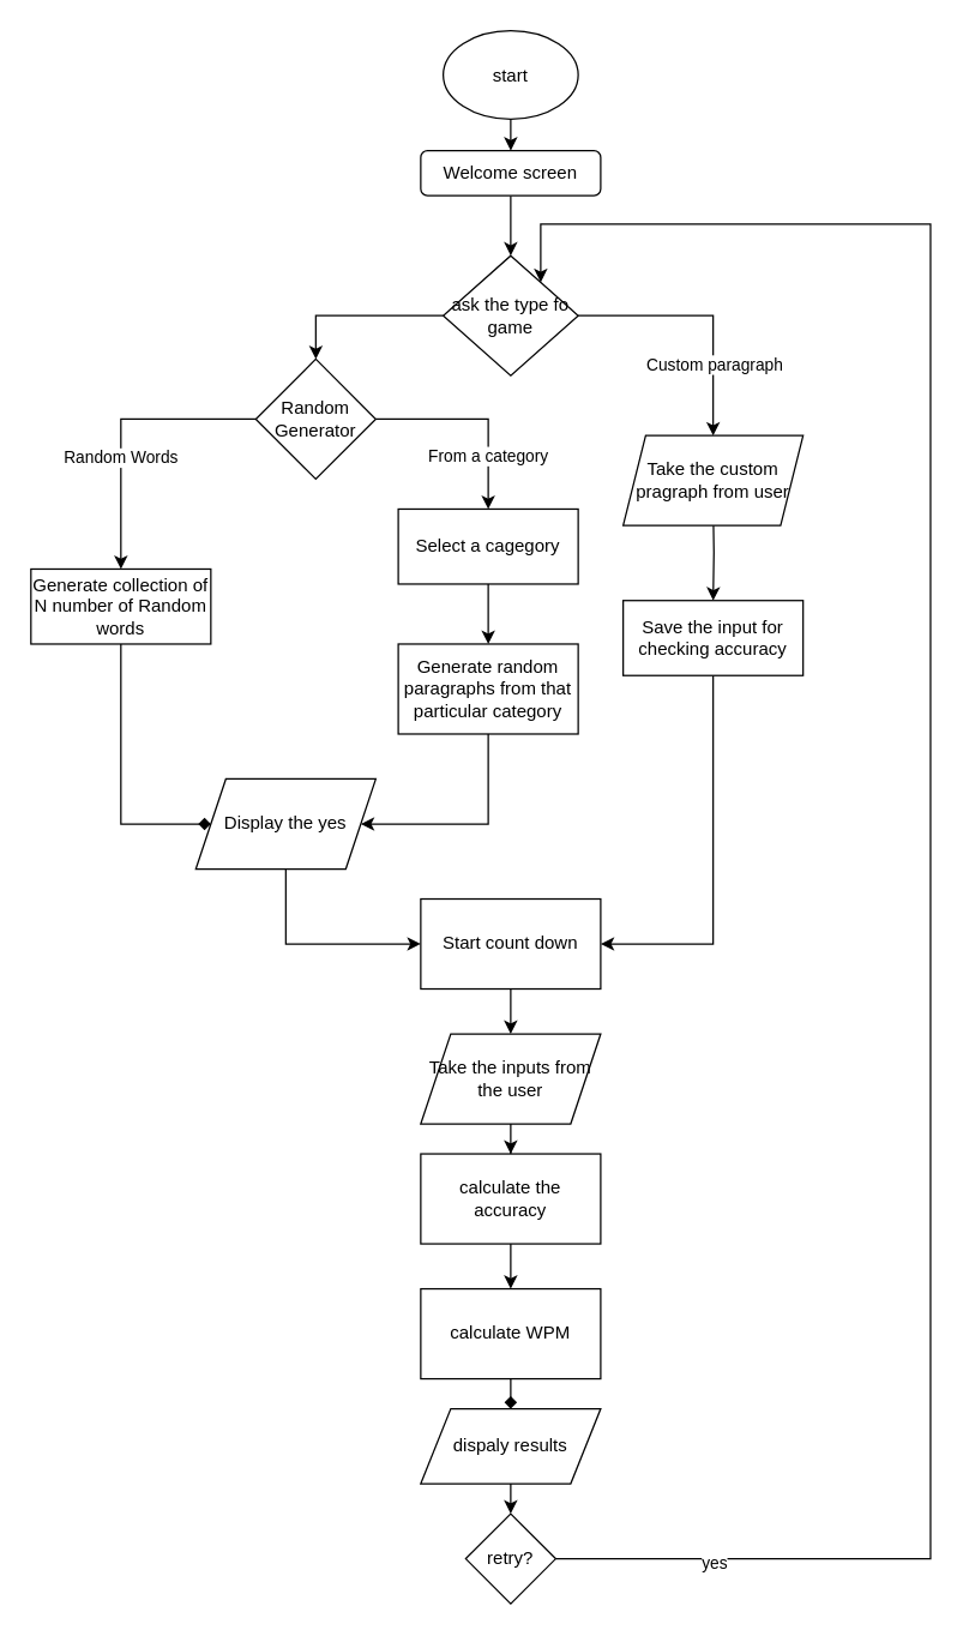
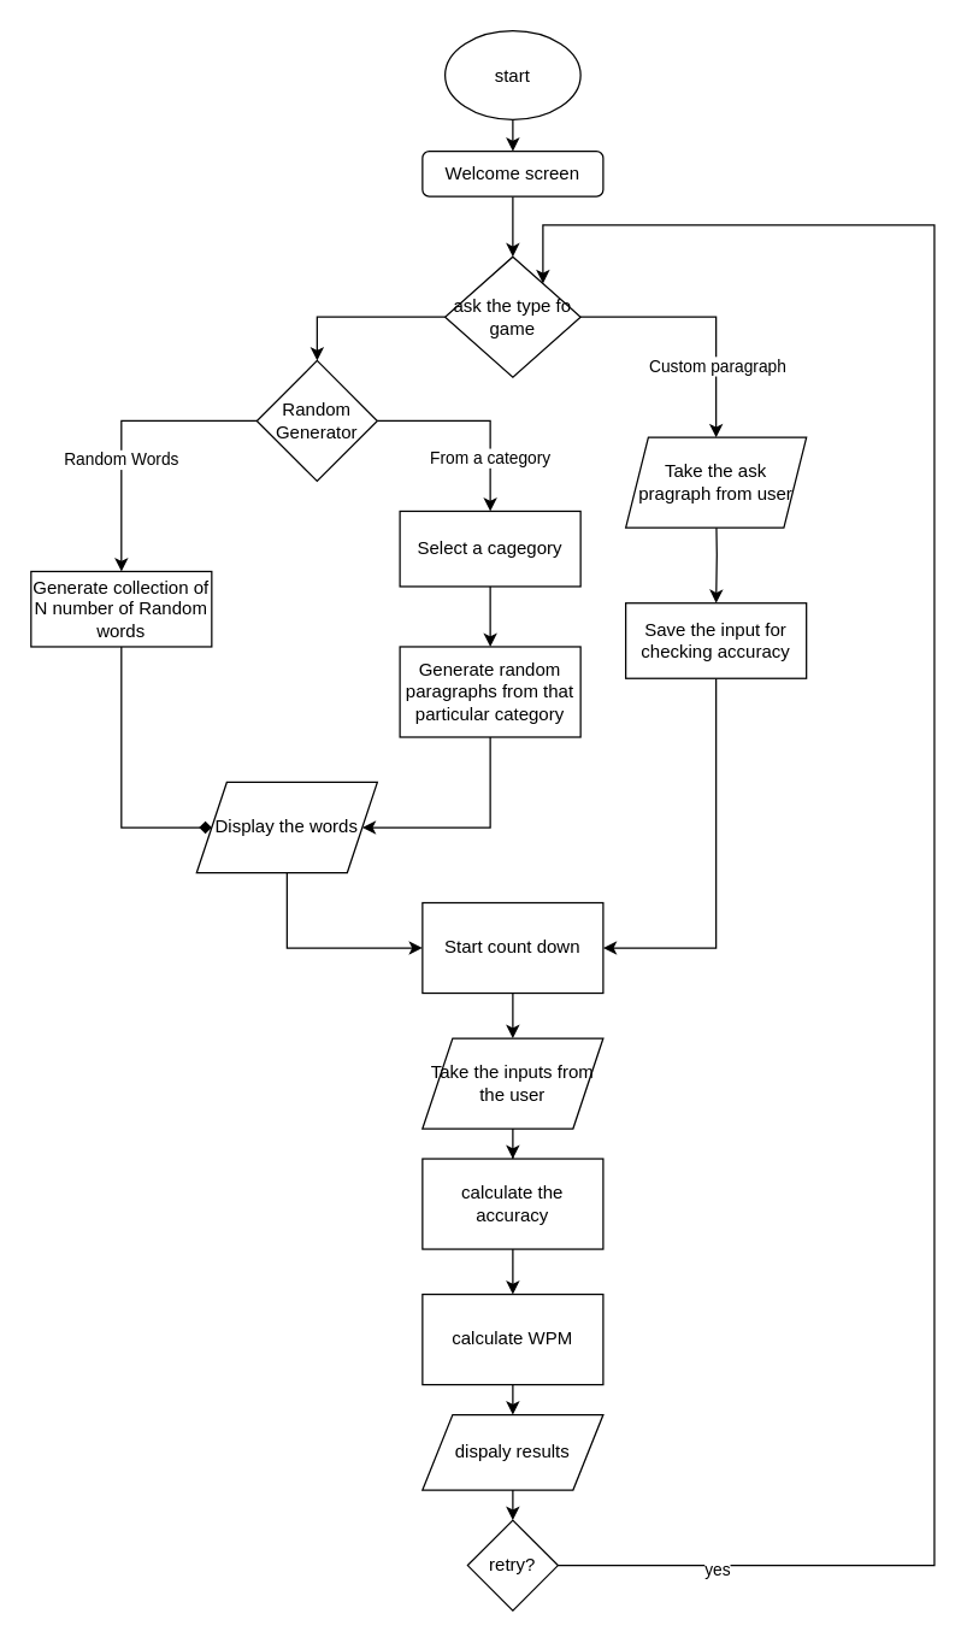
- <mxCell id="31" value="Take the custom pragraph from user" style="shape=parallelogram;perimeter=parallelogramPerimeter;whiteSpace=wrap;html=1;fixedSize=1;size=15;" parent="1" vertex="1"><mxGeometry x="415" y="290" width="120" height="60" as="geometry" /></mxCell>
+ <mxCell id="31" value="Take the ask pragraph from user" style="shape=parallelogram;perimeter=parallelogramPerimeter;whiteSpace=wrap;html=1;fixedSize=1;size=15;" parent="1" vertex="1"><mxGeometry x="415" y="290" width="120" height="60" as="geometry" /></mxCell>
- <mxCell id="30" value="Display the yes" style="shape=parallelogram;perimeter=parallelogramPerimeter;whiteSpace=wrap;html=1;fixedSize=1;" parent="1" vertex="1"><mxGeometry x="130" y="519" width="120" height="60" as="geometry" /></mxCell>
+ <mxCell id="30" value="Display the words" style="shape=parallelogram;perimeter=parallelogramPerimeter;whiteSpace=wrap;html=1;fixedSize=1;" parent="1" vertex="1"><mxGeometry x="130" y="519" width="120" height="60" as="geometry" /></mxCell>
- <mxCell id="25" style="edgeStyle=orthogonalEdgeStyle;rounded=0;orthogonalLoop=1;jettySize=auto;html=1;exitX=0.5;exitY=1;exitDx=0;exitDy=0;entryX=0.5;entryY=0;entryDx=0;entryDy=0;endArrow=diamond;" parent="1" source="26" target="38" edge="1"><mxGeometry relative="1" as="geometry" /></mxCell>
+ <mxCell id="25" style="edgeStyle=orthogonalEdgeStyle;rounded=0;orthogonalLoop=1;jettySize=auto;html=1;exitX=0.5;exitY=1;exitDx=0;exitDy=0;entryX=0.5;entryY=0;entryDx=0;entryDy=0;" parent="1" source="26" target="38" edge="1"><mxGeometry relative="1" as="geometry" /></mxCell>
